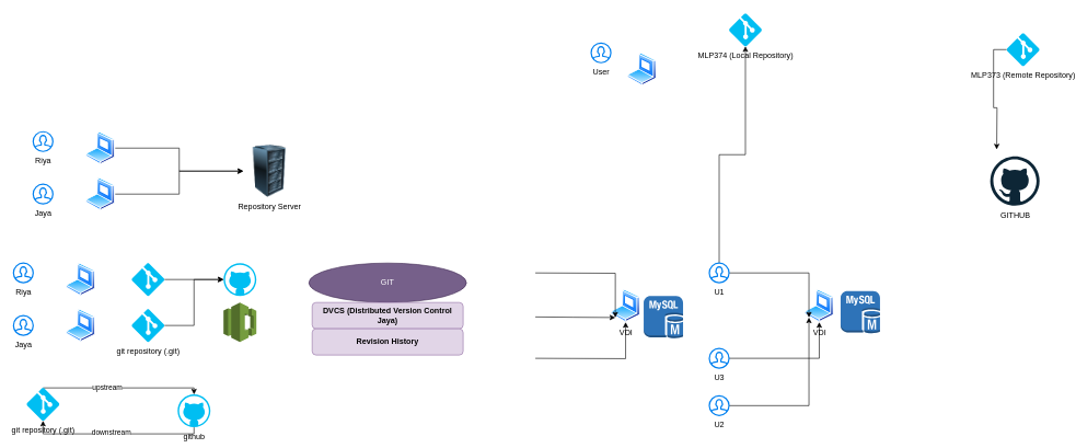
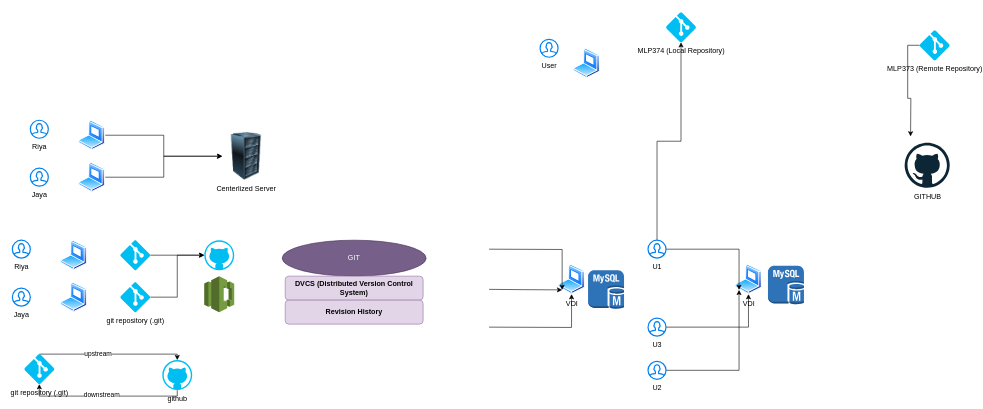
- <mxCell id="8" value="Repository Server" style="image;html=1;image=img/lib/clip_art/computers/Server_Rack_128x128.png" parent="1" vertex="1"><mxGeometry x="370" y="220" width="80" height="80" as="geometry" /></mxCell>
+ <mxCell id="8" value="Centerlized Server" style="image;html=1;image=img/lib/clip_art/computers/Server_Rack_128x128.png" parent="1" vertex="1"><mxGeometry x="370" y="220" width="80" height="80" as="geometry" /></mxCell>
- <mxCell id="10" value="DVCS (Distributed Version Control Jaya)" style="rounded=1;whiteSpace=wrap;html=1;fillColor=#e1d5e7;strokeColor=#9673a6;fontStyle=1" parent="1" vertex="1"><mxGeometry x="475" y="460" width="230" height="40" as="geometry" /></mxCell>
+ <mxCell id="10" value="DVCS (Distributed Version Control System)" style="rounded=1;whiteSpace=wrap;html=1;fillColor=#e1d5e7;strokeColor=#9673a6;fontStyle=1" parent="1" vertex="1"><mxGeometry x="475" y="460" width="230" height="40" as="geometry" /></mxCell>
